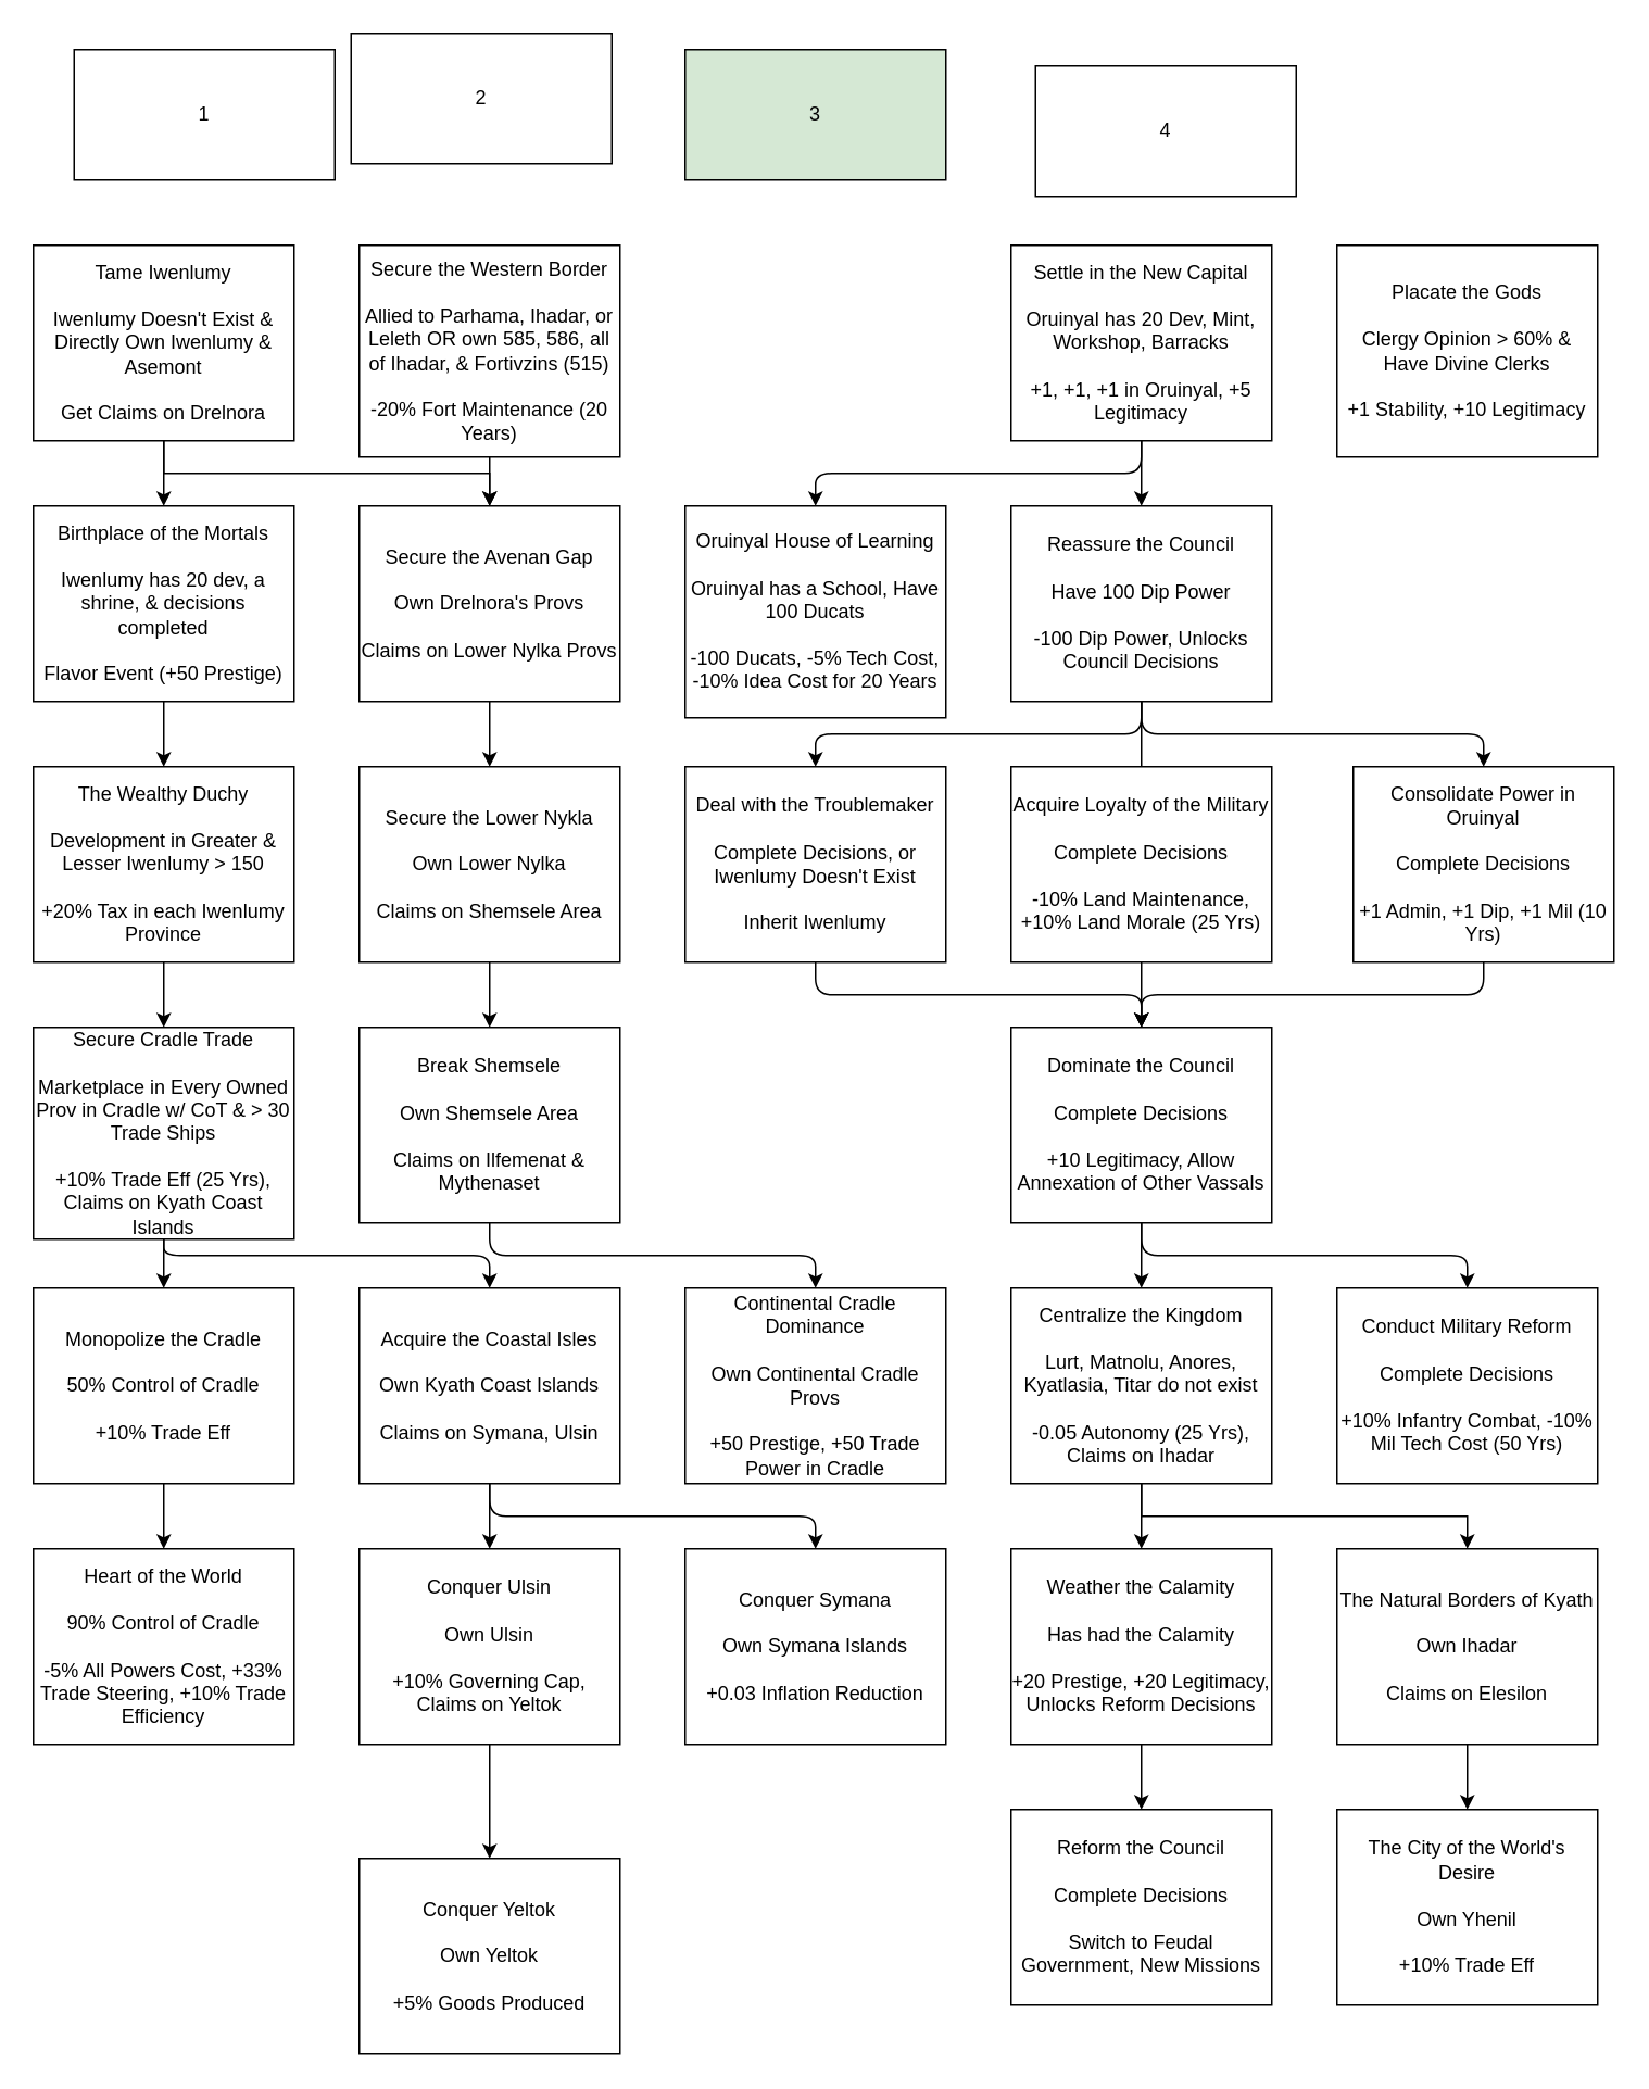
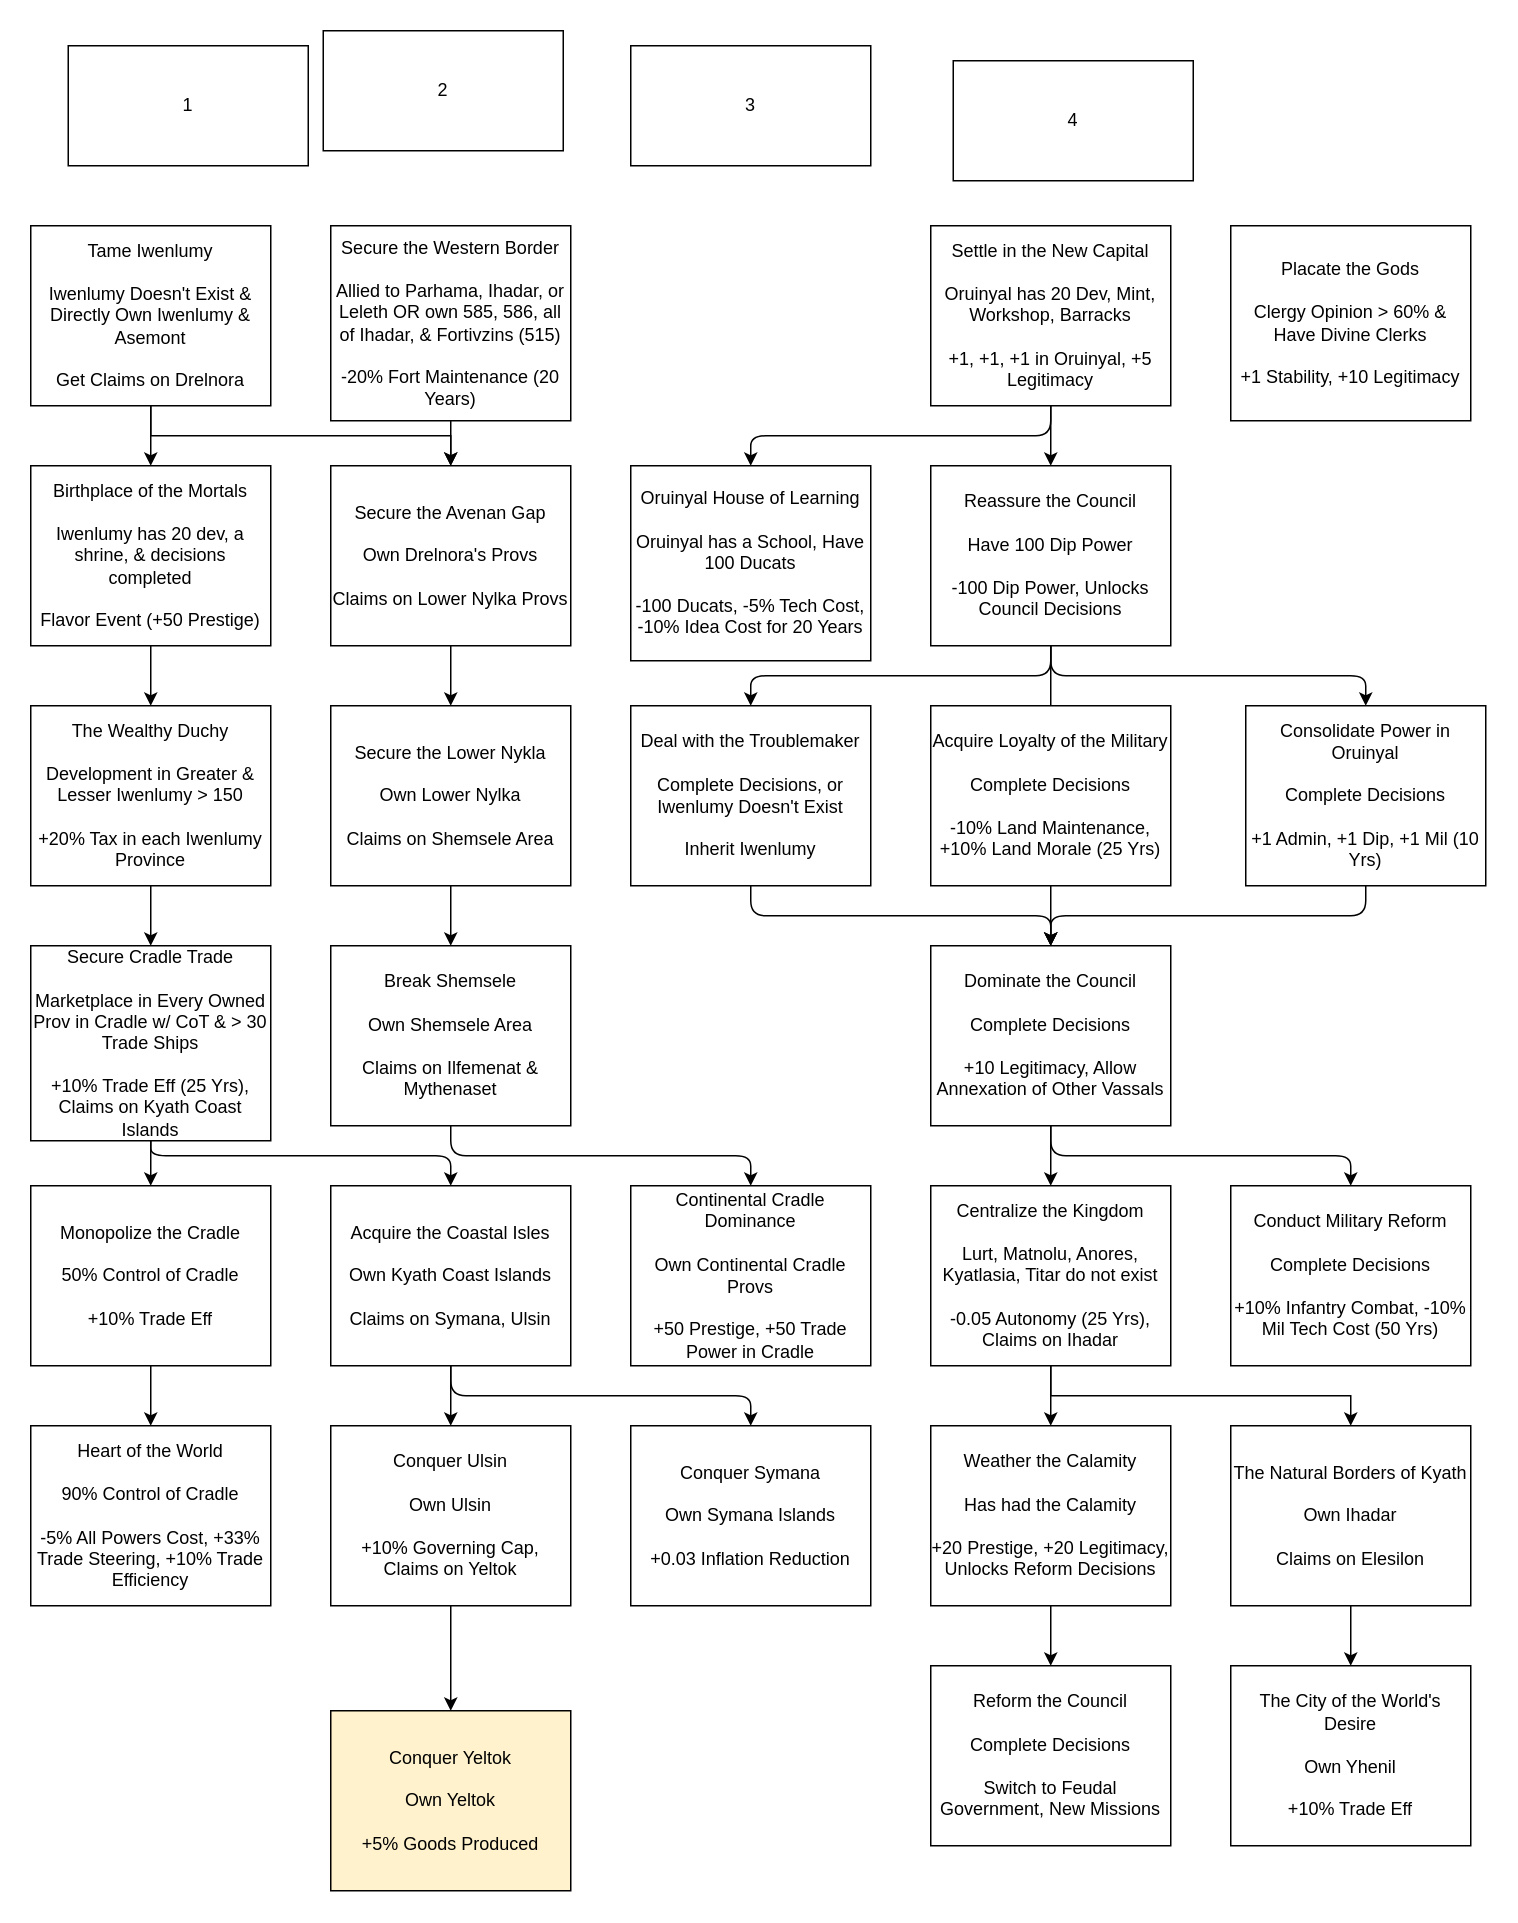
- <mxCell id="4" value="3" style="rounded=0;whiteSpace=wrap;html=1;fillColor=#d5e8d4;" parent="1" vertex="1"><mxGeometry x="420" y="30" width="160" height="80" as="geometry" /></mxCell>
+ <mxCell id="4" value="3" style="rounded=0;whiteSpace=wrap;html=1;" parent="1" vertex="1"><mxGeometry x="420" y="30" width="160" height="80" as="geometry" /></mxCell>
- <mxCell id="45" value="Conquer Yeltok&lt;br&gt;&lt;br&gt;Own Yeltok&lt;br&gt;&lt;br&gt;+5% Goods Produced" style="rounded=0;whiteSpace=wrap;html=1;" parent="1" vertex="1"><mxGeometry x="220" y="1140" width="160" height="120" as="geometry" /></mxCell>
+ <mxCell id="45" value="Conquer Yeltok&lt;br&gt;&lt;br&gt;Own Yeltok&lt;br&gt;&lt;br&gt;+5% Goods Produced" style="rounded=0;whiteSpace=wrap;html=1;fillColor=#fff2cc;" parent="1" vertex="1"><mxGeometry x="220" y="1140" width="160" height="120" as="geometry" /></mxCell>
